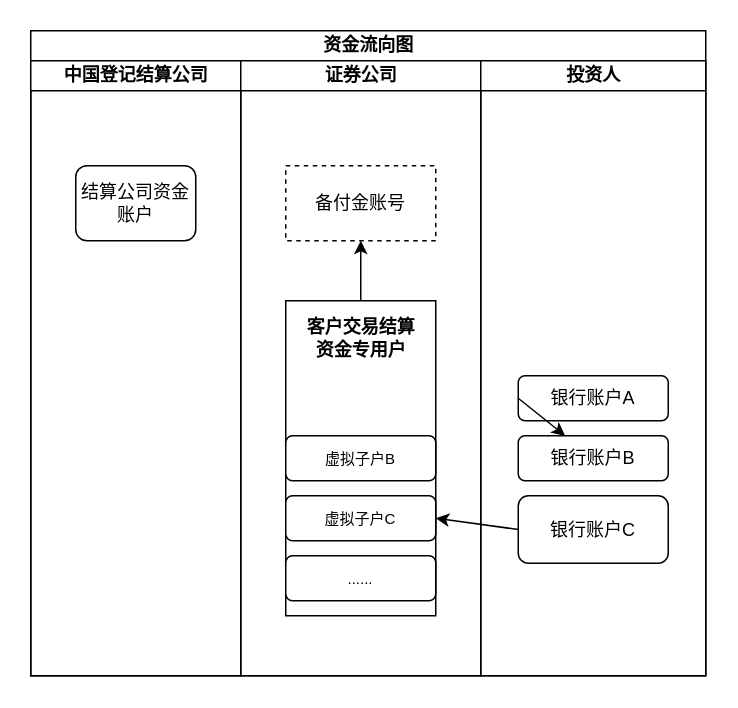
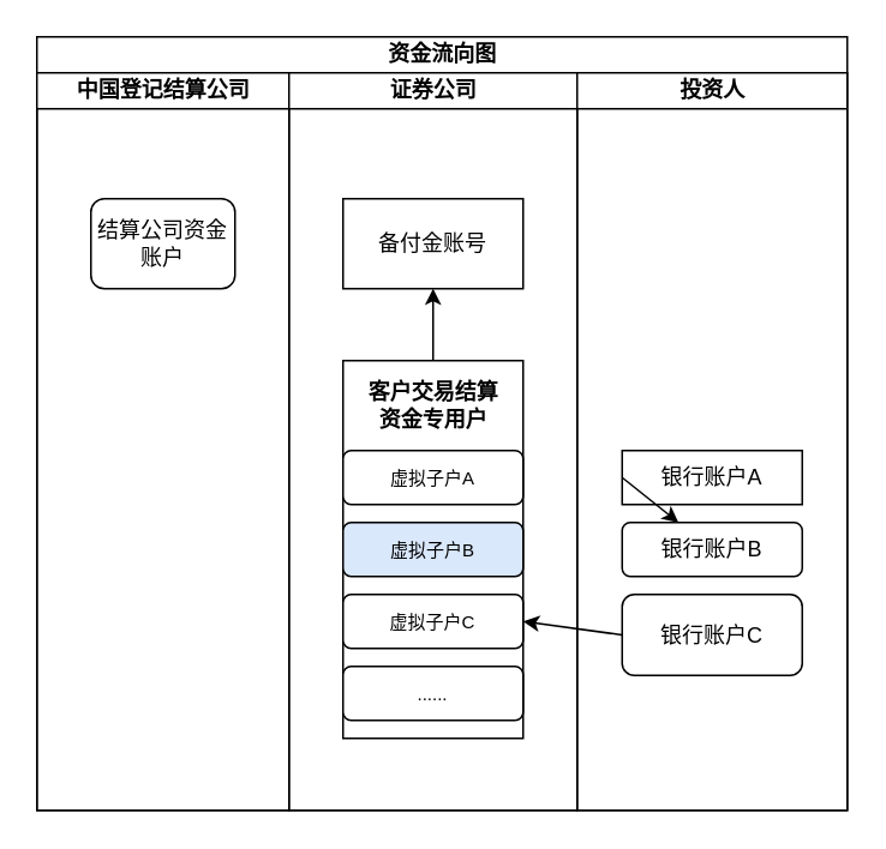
- <mxCell id="6" value="备付金账号" style="whiteSpace=wrap;html=1;dashed=1;" vertex="1" parent="5"><mxGeometry x="30" y="70" width="100" height="50" as="geometry" /></mxCell>
+ <mxCell id="6" value="备付金账号" style="whiteSpace=wrap;html=1;" vertex="1" parent="5"><mxGeometry x="30" y="70" width="100" height="50" as="geometry" /></mxCell>
+ <mxCell id="10" value="&lt;font style=&quot;font-size: 10px;&quot;&gt;虚拟子户A&lt;/font&gt;" style="rounded=1;whiteSpace=wrap;html=1;" vertex="1" parent="8"><mxGeometry y="50" width="100" height="30" as="geometry" /></mxCell>
- <mxCell id="16" value="&lt;span style=&quot;font-size: 12px;&quot;&gt;银行账户A&lt;/span&gt;" style="rounded=1;whiteSpace=wrap;html=1;fontSize=12;" vertex="1" parent="15"><mxGeometry x="25.0" y="210" width="100" height="30" as="geometry" /></mxCell>
+ <mxCell id="16" value="&lt;span style=&quot;font-size: 12px;&quot;&gt;银行账户A&lt;/span&gt;" style="whiteSpace=wrap;html=1;fontSize=12;rounded=0;" vertex="1" parent="15"><mxGeometry x="25.0" y="210" width="100" height="30" as="geometry" /></mxCell>
- <mxCell id="11" value="&lt;font style=&quot;font-size: 10px;&quot;&gt;虚拟子户B&lt;/font&gt;" style="rounded=1;whiteSpace=wrap;html=1;" vertex="1" parent="8"><mxGeometry y="90" width="100" height="30" as="geometry" /></mxCell>
+ <mxCell id="11" value="&lt;font style=&quot;font-size: 10px;&quot;&gt;虚拟子户B&lt;/font&gt;" style="rounded=1;whiteSpace=wrap;html=1;fillColor=#dae8fc;" vertex="1" parent="8"><mxGeometry y="90" width="100" height="30" as="geometry" /></mxCell>
